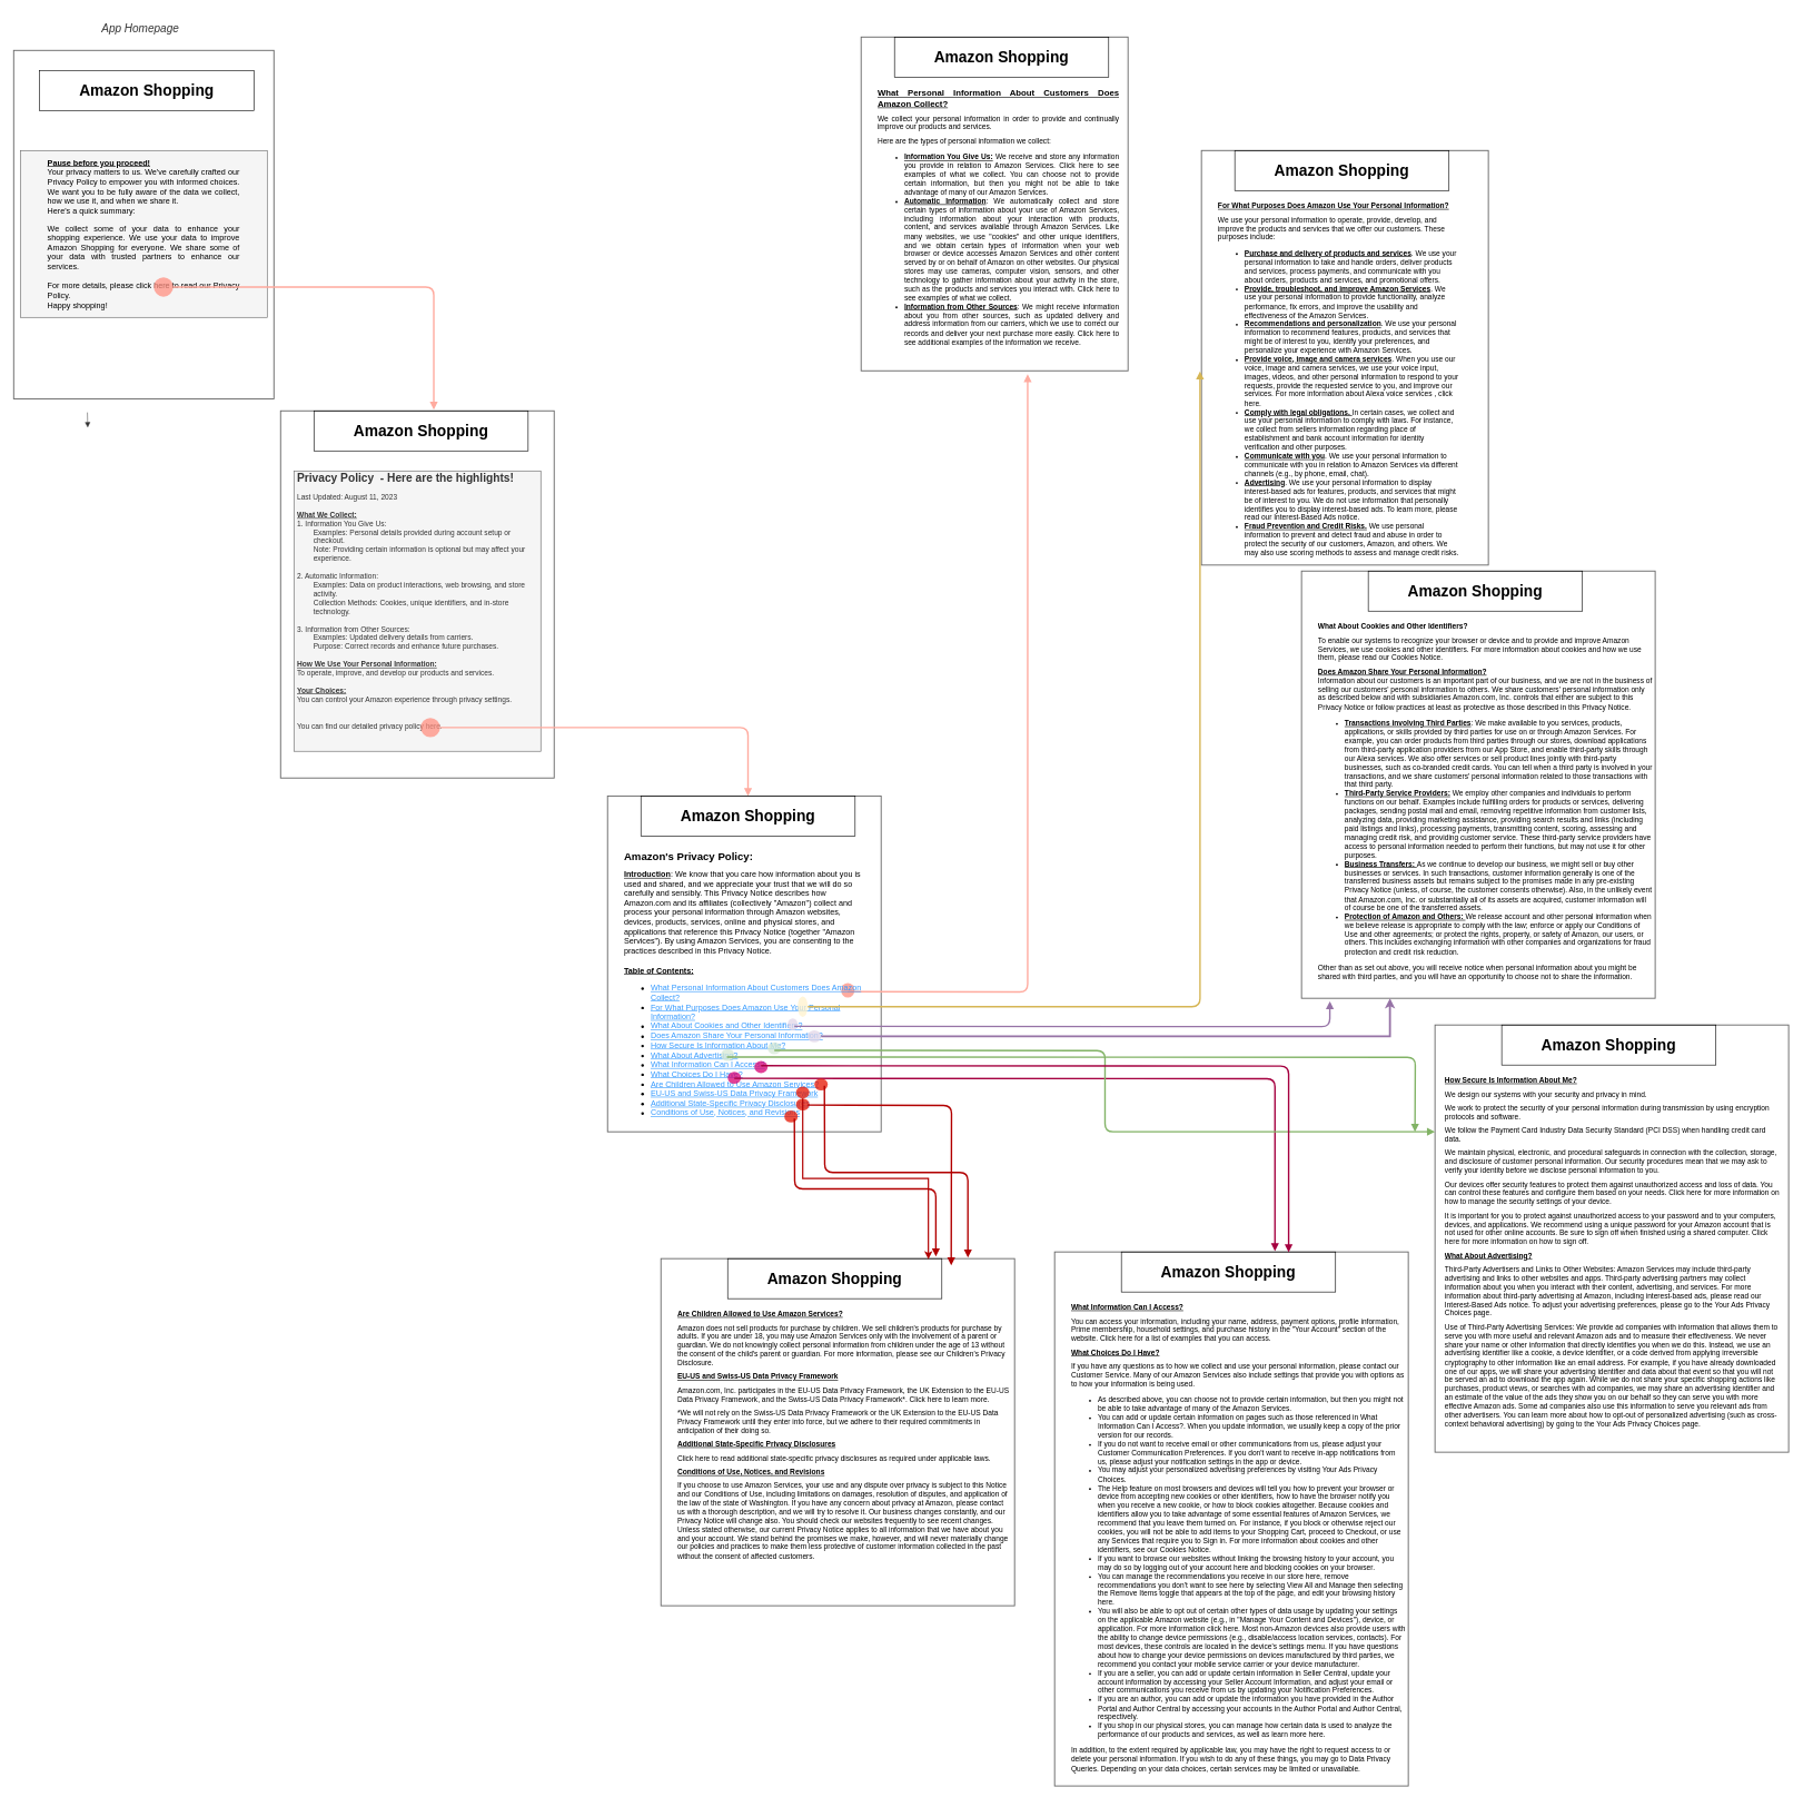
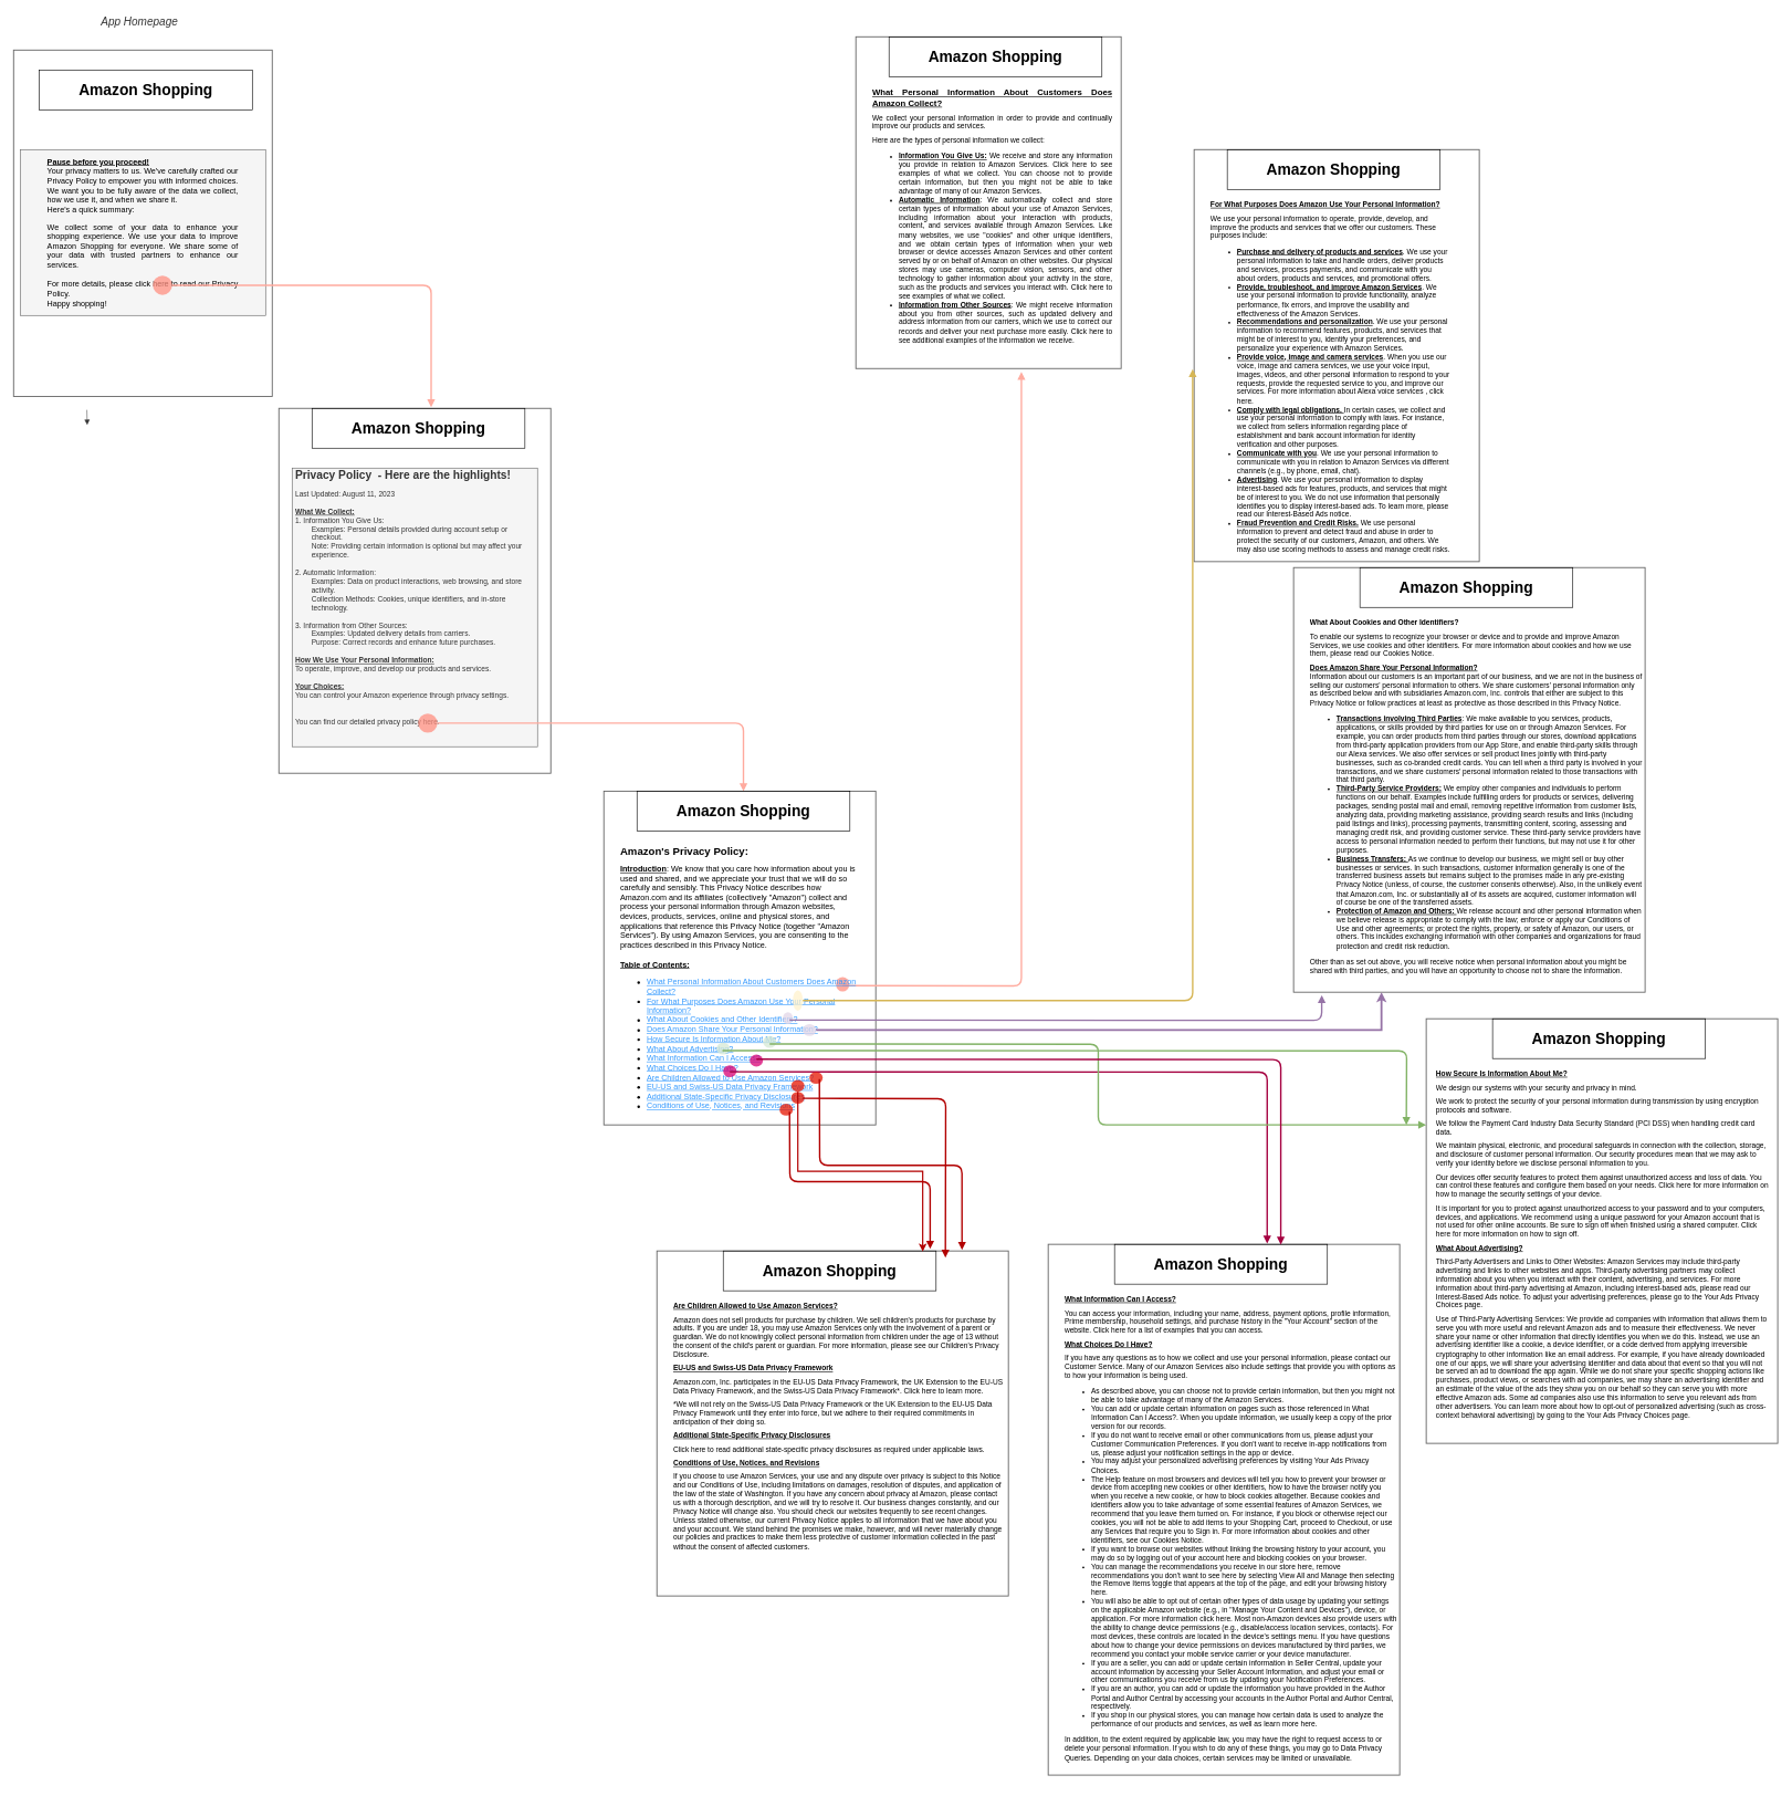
- <mxCell id="12" value="App Homepage" style="html=1;overflow=block;blockSpacing=1;whiteSpace=wrap;fontSize=16.7;fontColor=#333333;fontStyle=2;spacing=3.8;strokeOpacity=0;fillOpacity=0;fillColor=#000000;strokeWidth=1.5;lucidId=u8su-J1nbLBg;" vertex="1" parent="1"><mxGeometry x="90" y="20" width="240" height="45" as="geometry" /></mxCell>
+ <mxCell id="12" value="App Homepage" style="html=1;overflow=block;blockSpacing=1;whiteSpace=wrap;fontSize=16.7;fontColor=#333333;fontStyle=2;spacing=3.8;strokeOpacity=0;fillOpacity=0;fillColor=#000000;strokeWidth=1.5;lucidId=u8su-J1nbLBg;" vertex="1" parent="1"><mxGeometry x="90" y="10" width="240" height="45" as="geometry" /></mxCell>
